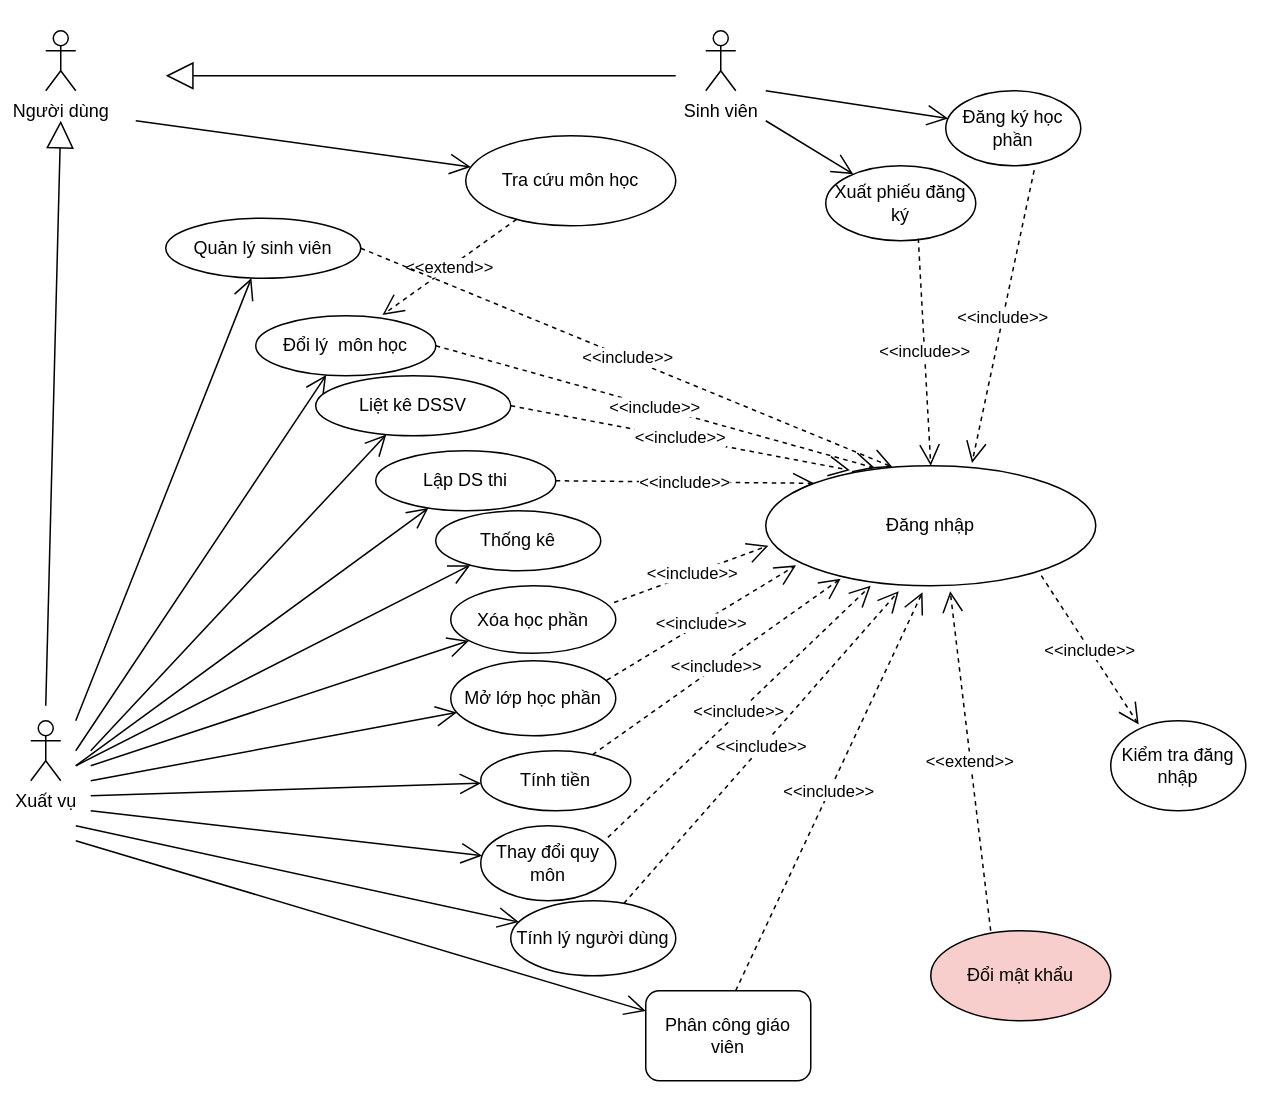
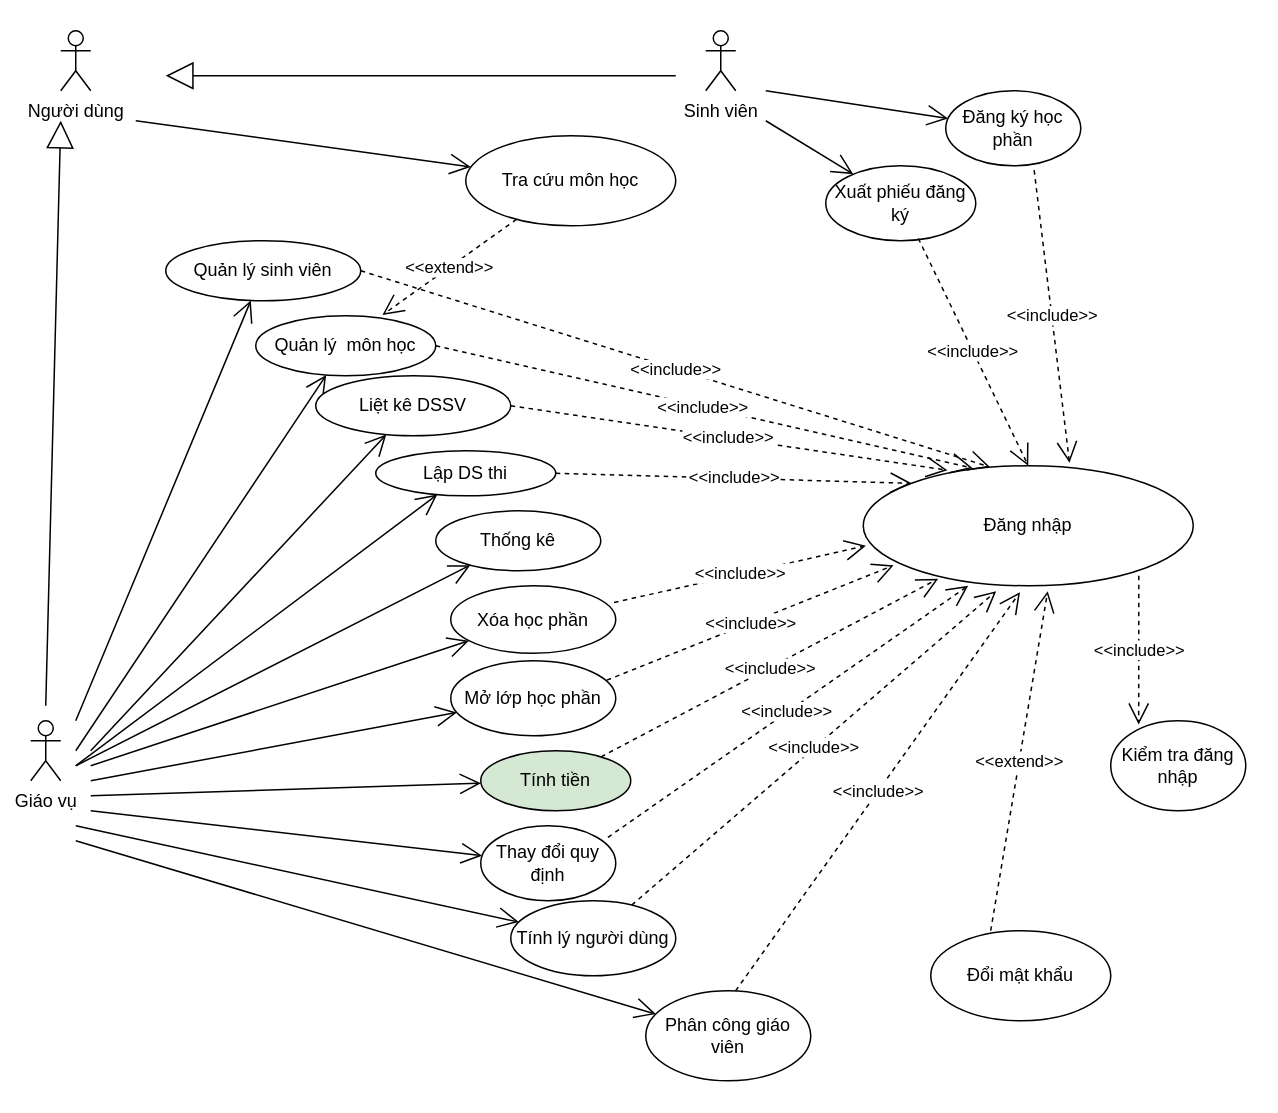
- <mxCell id="2" value="Người dùng" style="shape=umlActor;verticalLabelPosition=bottom;verticalAlign=top;html=1;" vertex="1" parent="1"><mxGeometry x="30" y="20" width="20" height="40" as="geometry" /></mxCell>
+ <mxCell id="2" value="Người dùng" style="shape=umlActor;verticalLabelPosition=bottom;verticalAlign=top;html=1;" vertex="1" parent="1"><mxGeometry x="40" y="20" width="20" height="40" as="geometry" /></mxCell>
- <mxCell id="12" value="Quản lý sinh viên" style="ellipse;whiteSpace=wrap;html=1;" vertex="1" parent="1"><mxGeometry x="110" y="145" width="130" height="40" as="geometry" /></mxCell>
+ <mxCell id="12" value="Quản lý sinh viên" style="ellipse;whiteSpace=wrap;html=1;" vertex="1" parent="1"><mxGeometry x="110" y="160" width="130" height="40" as="geometry" /></mxCell>
- <mxCell id="16" value="Đổi lý&amp;nbsp; môn học" style="ellipse;whiteSpace=wrap;html=1;" vertex="1" parent="1"><mxGeometry x="170" y="210" width="120" height="40" as="geometry" /></mxCell>
+ <mxCell id="16" value="Quản lý&amp;nbsp; môn học" style="ellipse;whiteSpace=wrap;html=1;" vertex="1" parent="1"><mxGeometry x="170" y="210" width="120" height="40" as="geometry" /></mxCell>
- <mxCell id="20" value="Lập DS thi" style="ellipse;whiteSpace=wrap;html=1;" vertex="1" parent="1"><mxGeometry x="250" y="300" width="120" height="40" as="geometry" /></mxCell>
+ <mxCell id="20" value="Lập DS thi" style="ellipse;whiteSpace=wrap;html=1;" vertex="1" parent="1"><mxGeometry x="250" y="300" width="120" height="30" as="geometry" /></mxCell>
- <mxCell id="35" value="Đăng nhập" style="ellipse;whiteSpace=wrap;html=1;" vertex="1" parent="1"><mxGeometry x="510" y="310" width="220" height="80" as="geometry" /></mxCell>
+ <mxCell id="35" value="Đăng nhập" style="ellipse;whiteSpace=wrap;html=1;" vertex="1" parent="1"><mxGeometry x="575" y="310" width="220" height="80" as="geometry" /></mxCell>
- <mxCell id="28" value="Tính tiền" style="ellipse;whiteSpace=wrap;html=1;" vertex="1" parent="1"><mxGeometry x="320" y="500" width="100" height="40" as="geometry" /></mxCell>
+ <mxCell id="28" value="Tính tiền" style="ellipse;whiteSpace=wrap;html=1;fillColor=#d5e8d4;" vertex="1" parent="1"><mxGeometry x="320" y="500" width="100" height="40" as="geometry" /></mxCell>
- <mxCell id="3" value="Xuất vụ" style="shape=umlActor;verticalLabelPosition=bottom;verticalAlign=top;html=1;" vertex="1" parent="1"><mxGeometry x="20" y="480" width="20" height="40" as="geometry" /></mxCell>
+ <mxCell id="3" value="Giáo vụ" style="shape=umlActor;verticalLabelPosition=bottom;verticalAlign=top;html=1;" vertex="1" parent="1"><mxGeometry x="20" y="480" width="20" height="40" as="geometry" /></mxCell>
- <mxCell id="30" value="Thay đổi quy môn" style="ellipse;whiteSpace=wrap;html=1;" vertex="1" parent="1"><mxGeometry x="320" y="550" width="90" height="50" as="geometry" /></mxCell>
+ <mxCell id="30" value="Thay đổi quy định" style="ellipse;whiteSpace=wrap;html=1;" vertex="1" parent="1"><mxGeometry x="320" y="550" width="90" height="50" as="geometry" /></mxCell>
- <mxCell id="36" value="Đổi mật khẩu" style="ellipse;whiteSpace=wrap;html=1;fillColor=#f8cecc;" vertex="1" parent="1"><mxGeometry x="620" y="620" width="120" height="60" as="geometry" /></mxCell>
+ <mxCell id="36" value="Đổi mật khẩu" style="ellipse;whiteSpace=wrap;html=1;" vertex="1" parent="1"><mxGeometry x="620" y="620" width="120" height="60" as="geometry" /></mxCell>
- <mxCell id="34" value="Phân công giáo viên" style="whiteSpace=wrap;html=1;rounded=1;" vertex="1" parent="1"><mxGeometry x="430" y="660" width="110" height="60" as="geometry" /></mxCell>
+ <mxCell id="34" value="Phân công giáo viên" style="ellipse;whiteSpace=wrap;html=1;" vertex="1" parent="1"><mxGeometry x="430" y="660" width="110" height="60" as="geometry" /></mxCell>
